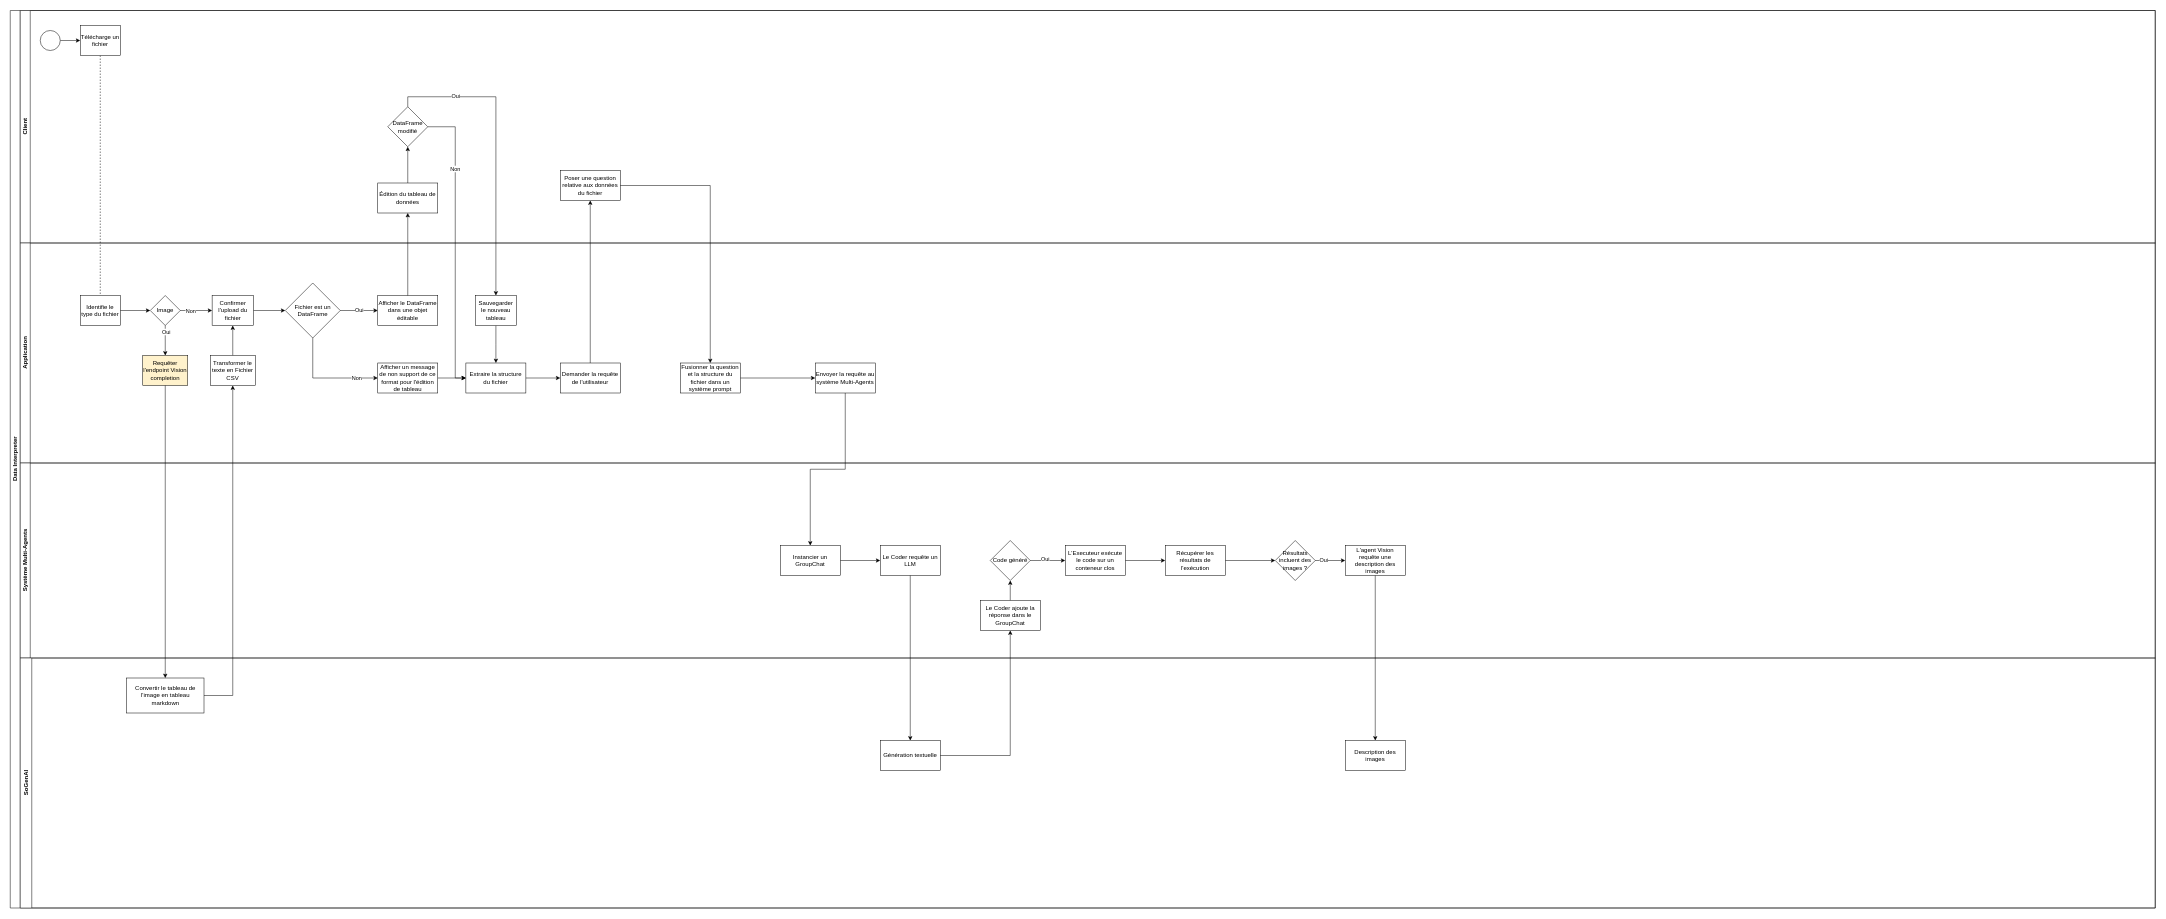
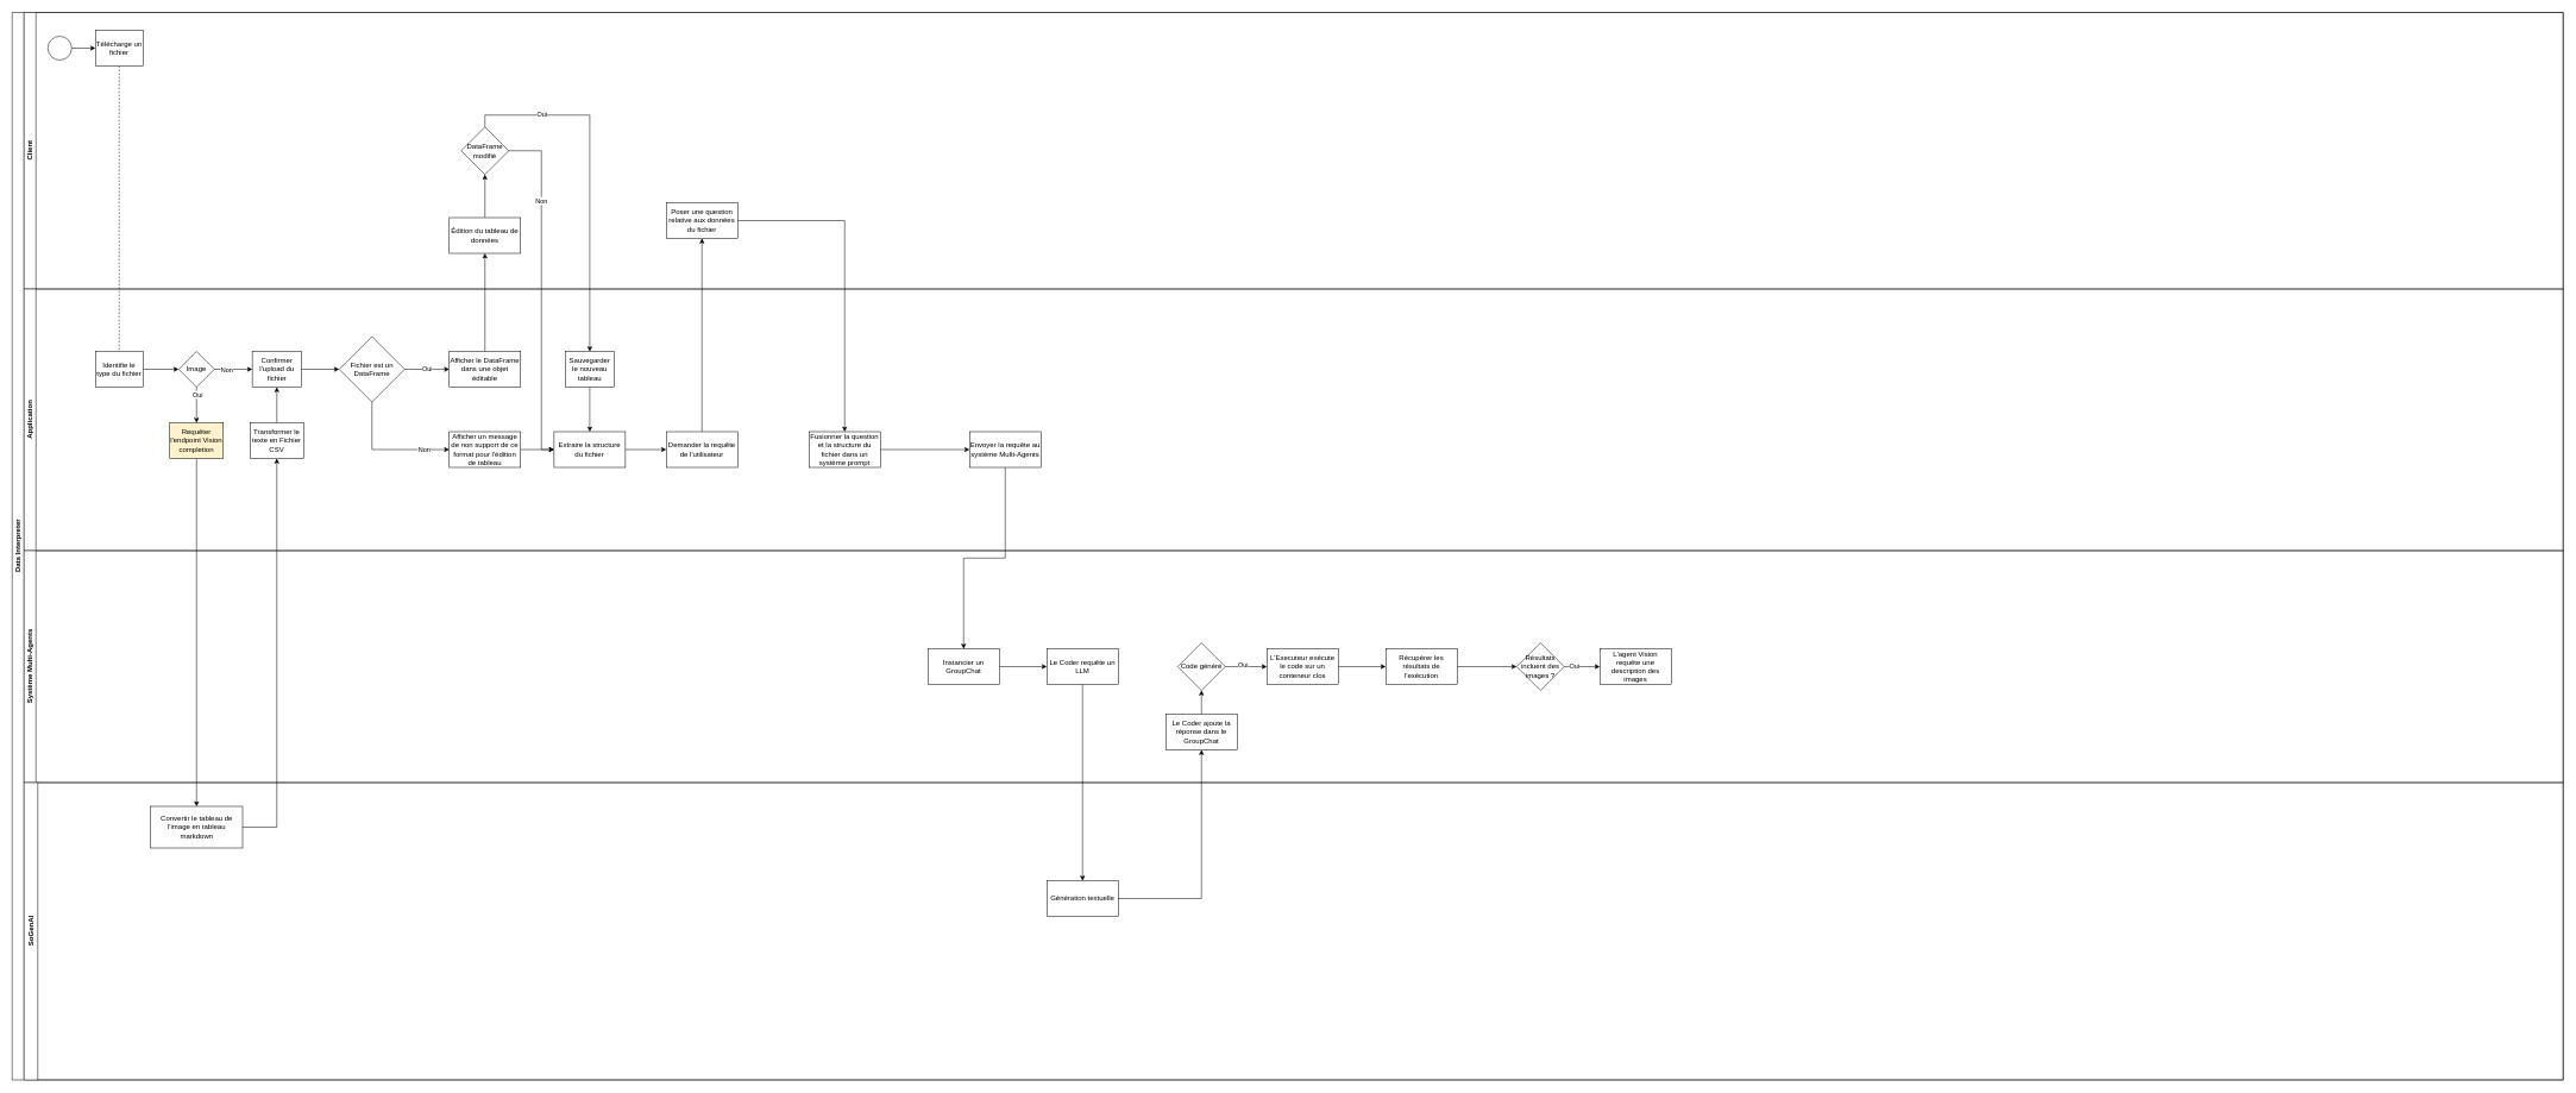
- <mxCell id="74" value="" style="edgeStyle=orthogonalEdgeStyle;rounded=0;orthogonalLoop=1;jettySize=auto;html=1;" edge="1" parent="2" source="57" target="61"><mxGeometry relative="1" as="geometry" /></mxCell>
- <mxCell id="61" value="Description des images" style="whiteSpace=wrap;html=1;fontColor=#000000;" vertex="1" parent="58"><mxGeometry x="2650" y="165" width="120" height="60" as="geometry" /></mxCell>
